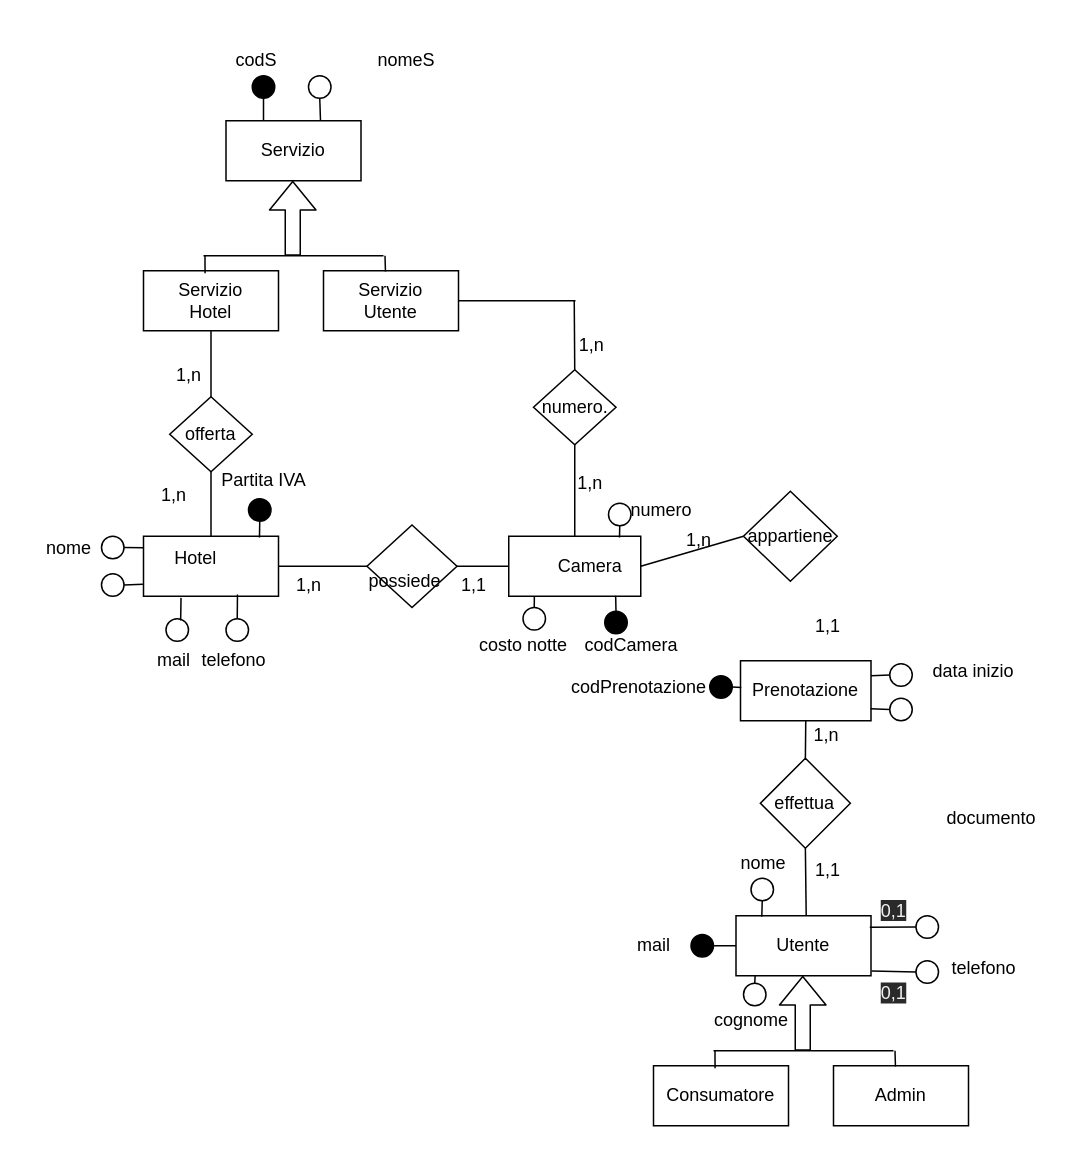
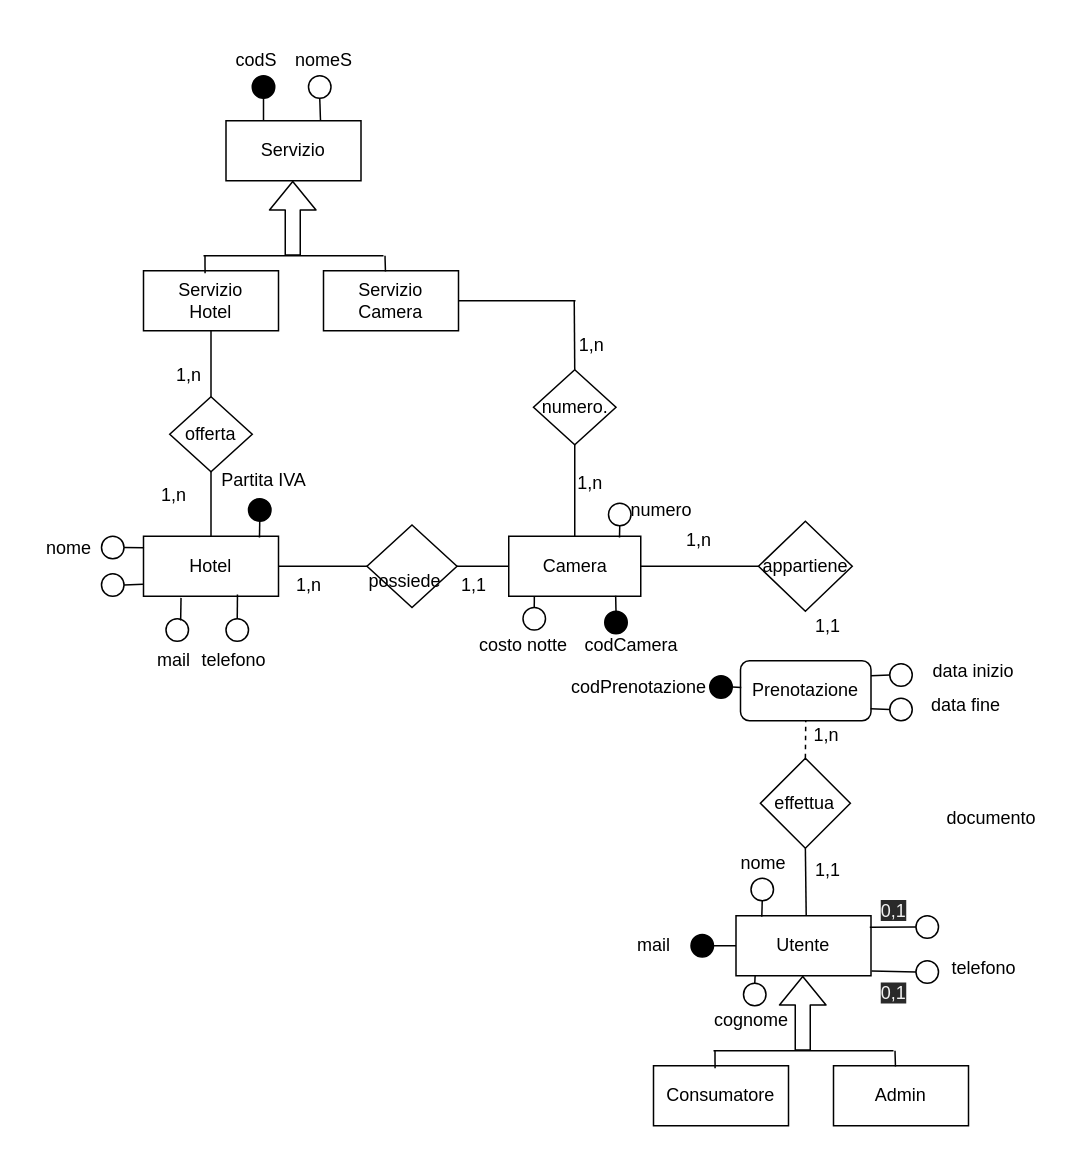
- <mxCell id="67" value="nomeS" style="text;html=1;align=center;verticalAlign=middle;resizable=0;points=[];autosize=1;" parent="1" vertex="1"><mxGeometry x="245" y="30" width="50" height="20" as="geometry" /></mxCell>
+ <mxCell id="67" value="nomeS" style="text;html=1;align=center;verticalAlign=middle;resizable=0;points=[];autosize=1;" parent="1" vertex="1"><mxGeometry x="190" y="30" width="50" height="20" as="geometry" /></mxCell>
- <mxCell id="14" value="Servizio Utente" style="text;html=1;strokeColor=none;fillColor=none;align=center;verticalAlign=middle;whiteSpace=wrap;rounded=0;" parent="1" vertex="1"><mxGeometry x="240" y="190" width="40" height="20" as="geometry" /></mxCell>
+ <mxCell id="14" value="Servizio Camera" style="text;html=1;strokeColor=none;fillColor=none;align=center;verticalAlign=middle;whiteSpace=wrap;rounded=0;" parent="1" vertex="1"><mxGeometry x="240" y="190" width="40" height="20" as="geometry" /></mxCell>
- <mxCell id="52" value="appartiene" style="rhombus;whiteSpace=wrap;html=1;shadow=0;sketch=0;" parent="1" vertex="1"><mxGeometry x="495" y="327" width="62.5" height="60" as="geometry" /></mxCell>
+ <mxCell id="52" value="appartiene" style="rhombus;whiteSpace=wrap;html=1;shadow=0;sketch=0;" parent="1" vertex="1"><mxGeometry x="505" y="347" width="62.5" height="60" as="geometry" /></mxCell>
- <mxCell id="19" value="Hotel" style="text;html=1;strokeColor=none;fillColor=none;align=center;verticalAlign=middle;whiteSpace=wrap;rounded=0;" parent="1" vertex="1"><mxGeometry x="110" y="362" width="40" height="20" as="geometry" /></mxCell>
+ <mxCell id="19" value="Hotel" style="text;html=1;strokeColor=none;fillColor=none;align=center;verticalAlign=middle;whiteSpace=wrap;rounded=0;" parent="1" vertex="1"><mxGeometry x="120" y="367" width="40" height="20" as="geometry" /></mxCell>
- <mxCell id="31" value="Camera" style="text;html=1;strokeColor=none;fillColor=none;align=center;verticalAlign=middle;whiteSpace=wrap;rounded=0;" parent="1" vertex="1"><mxGeometry x="373" y="367" width="40" height="20" as="geometry" /></mxCell>
+ <mxCell id="31" value="Camera" style="text;html=1;strokeColor=none;fillColor=none;align=center;verticalAlign=middle;whiteSpace=wrap;rounded=0;" parent="1" vertex="1"><mxGeometry x="363" y="367" width="40" height="20" as="geometry" /></mxCell>
- <mxCell id="3" value="Prenotazione" style="rounded=0;whiteSpace=wrap;html=1;shadow=0;sketch=0;" parent="1" vertex="1"><mxGeometry x="493" y="440" width="87" height="40" as="geometry" /></mxCell>
+ <mxCell id="3" value="Prenotazione" style="whiteSpace=wrap;html=1;shadow=0;sketch=0;rounded=1;" parent="1" vertex="1"><mxGeometry x="493" y="440" width="87" height="40" as="geometry" /></mxCell>
+ <mxCell id="93" value="data fine" style="text;html=1;align=center;verticalAlign=middle;resizable=0;points=[];autosize=1;" parent="1" vertex="1"><mxGeometry x="612.5" y="460" width="60" height="20" as="geometry" /></mxCell>
- <mxCell id="50" value="" style="endArrow=none;html=1;shadow=0;fillColor=#ffffff;exitX=0.5;exitY=0;exitDx=0;exitDy=0;entryX=0.5;entryY=1;entryDx=0;entryDy=0;" parent="1" source="2" target="3" edge="1"><mxGeometry width="50" height="50" relative="1" as="geometry"><mxPoint x="536" y="550" as="sourcePoint" /><mxPoint x="586" y="500" as="targetPoint" /></mxGeometry></mxCell>
+ <mxCell id="50" value="" style="endArrow=none;html=1;shadow=0;fillColor=#ffffff;exitX=0.5;exitY=0;exitDx=0;exitDy=0;entryX=0.5;entryY=1;entryDx=0;entryDy=0;dashed=1;" parent="1" source="2" target="3" edge="1"><mxGeometry width="50" height="50" relative="1" as="geometry"><mxPoint x="536" y="550" as="sourcePoint" /><mxPoint x="586" y="500" as="targetPoint" /></mxGeometry></mxCell>
